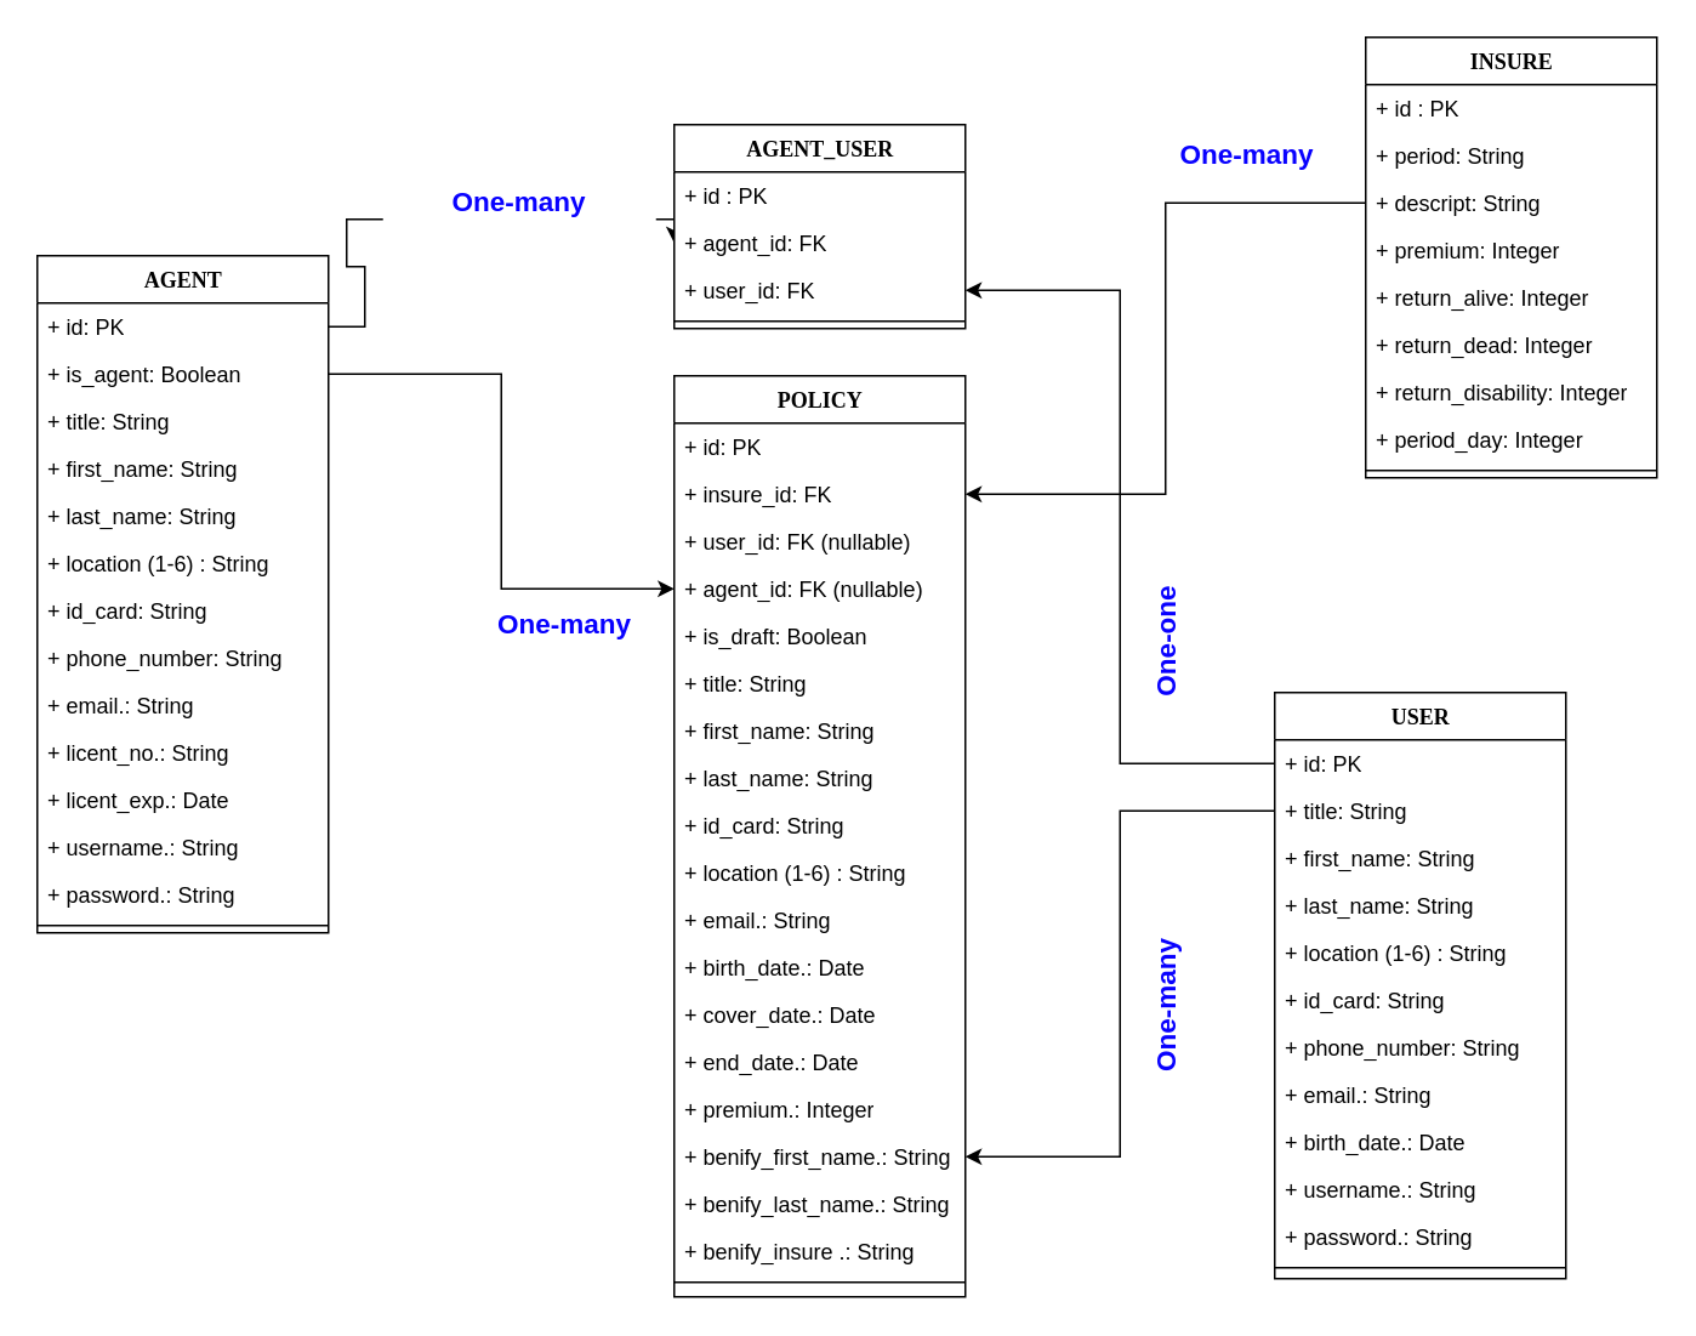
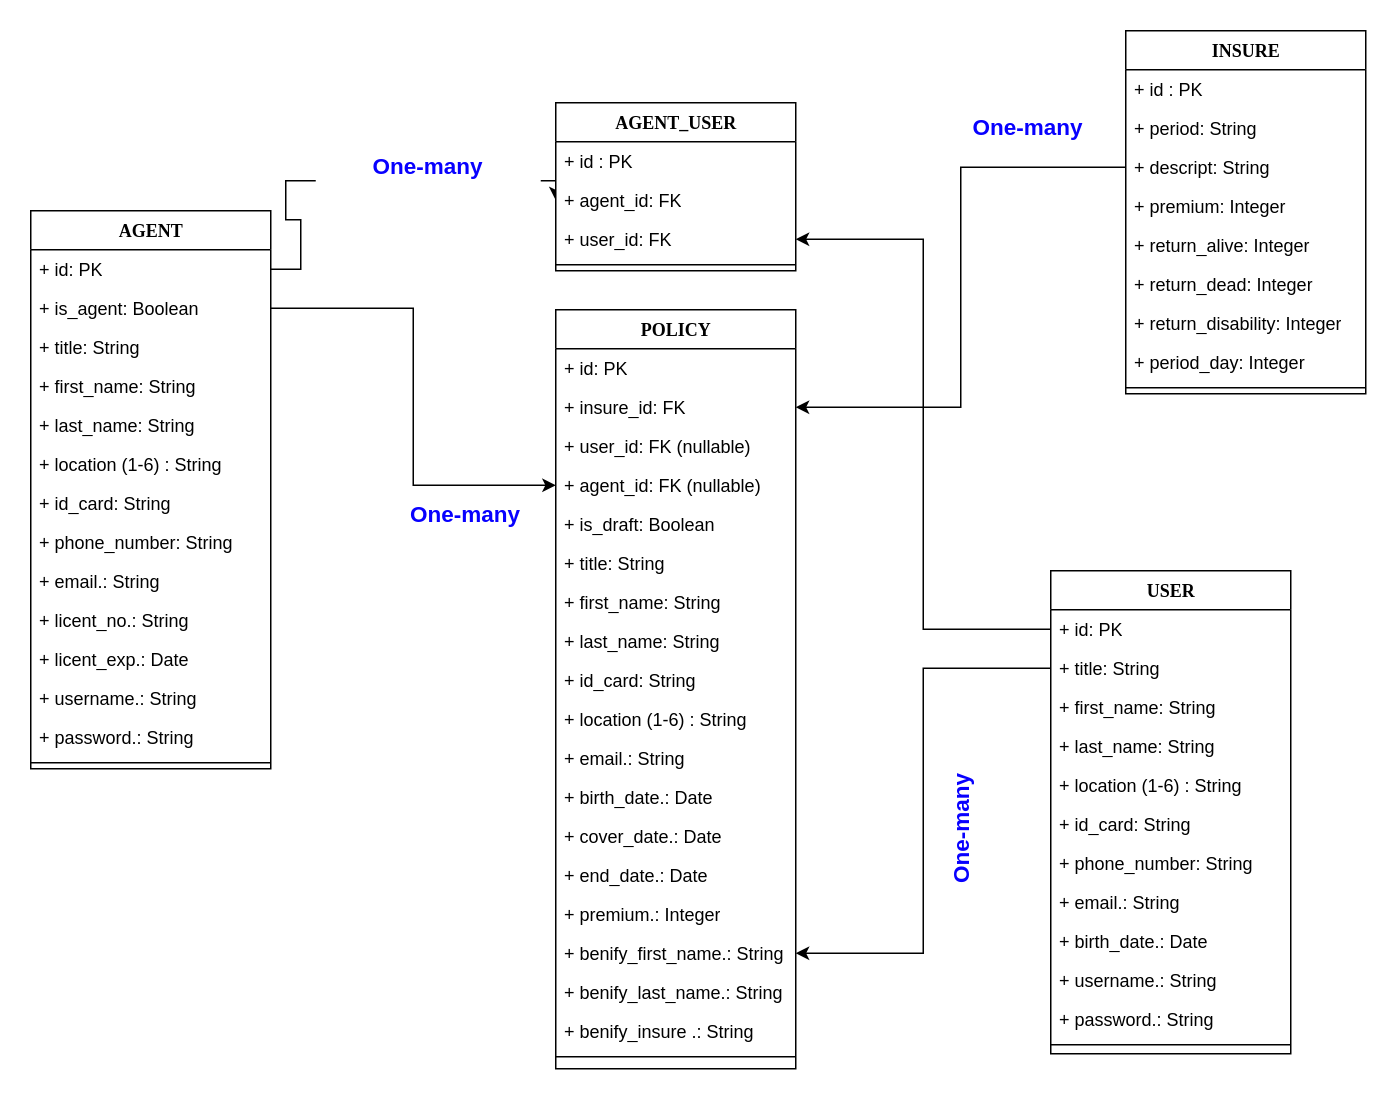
- <mxCell id="71" value="&lt;h1 style=&quot;font-size: 15px;&quot;&gt;One-one&lt;/h1&gt;" style="text;html=1;strokeColor=none;fillColor=none;spacing=5;spacingTop=-20;whiteSpace=wrap;overflow=hidden;rounded=0;fontSize=15;align=center;verticalAlign=middle;fontColor=#0800FF;textDirection=ltr;horizontal=0;" vertex="1" parent="1"><mxGeometry x="630" y="270" width="40" height="164" as="geometry" /></mxCell>
